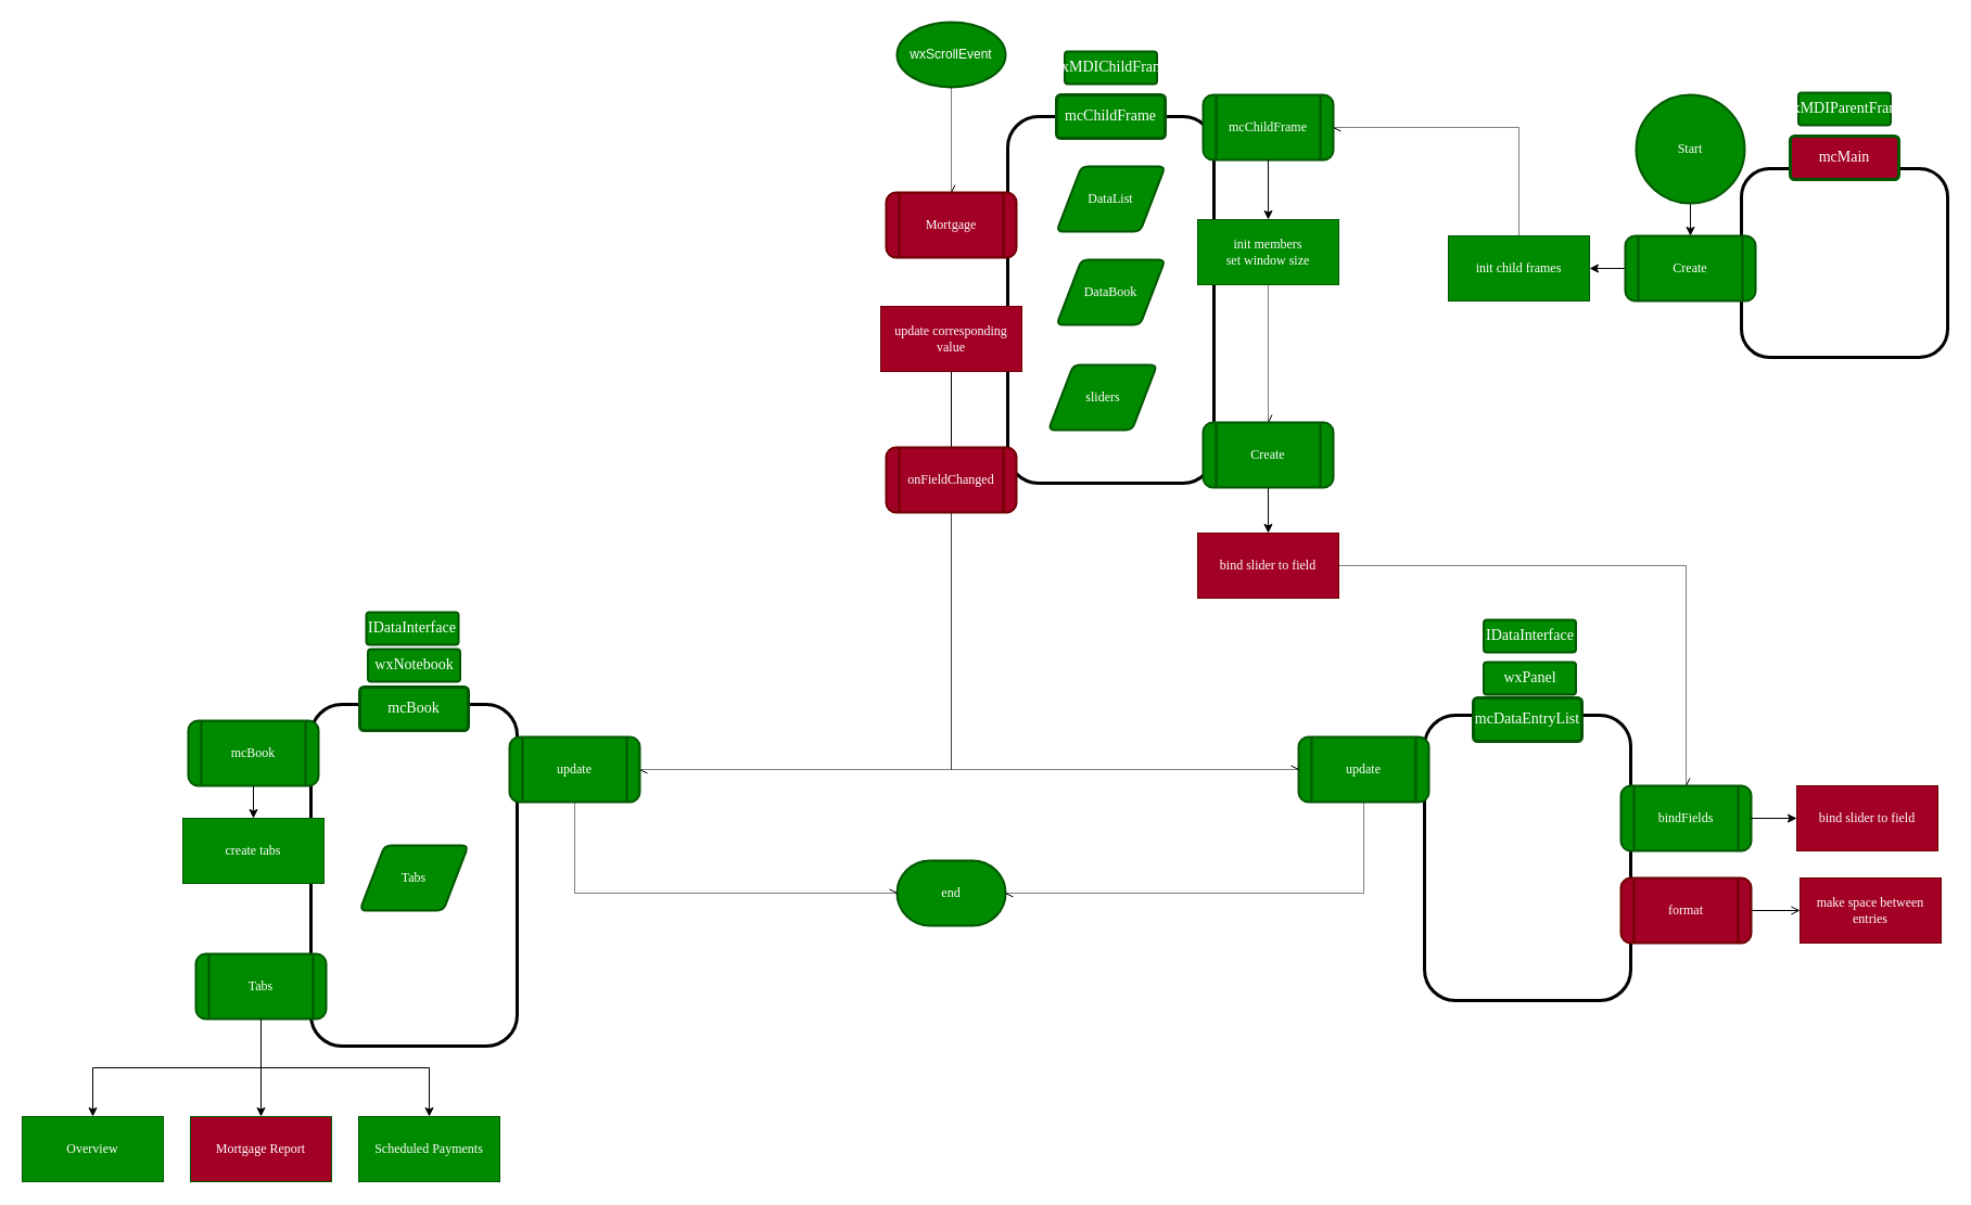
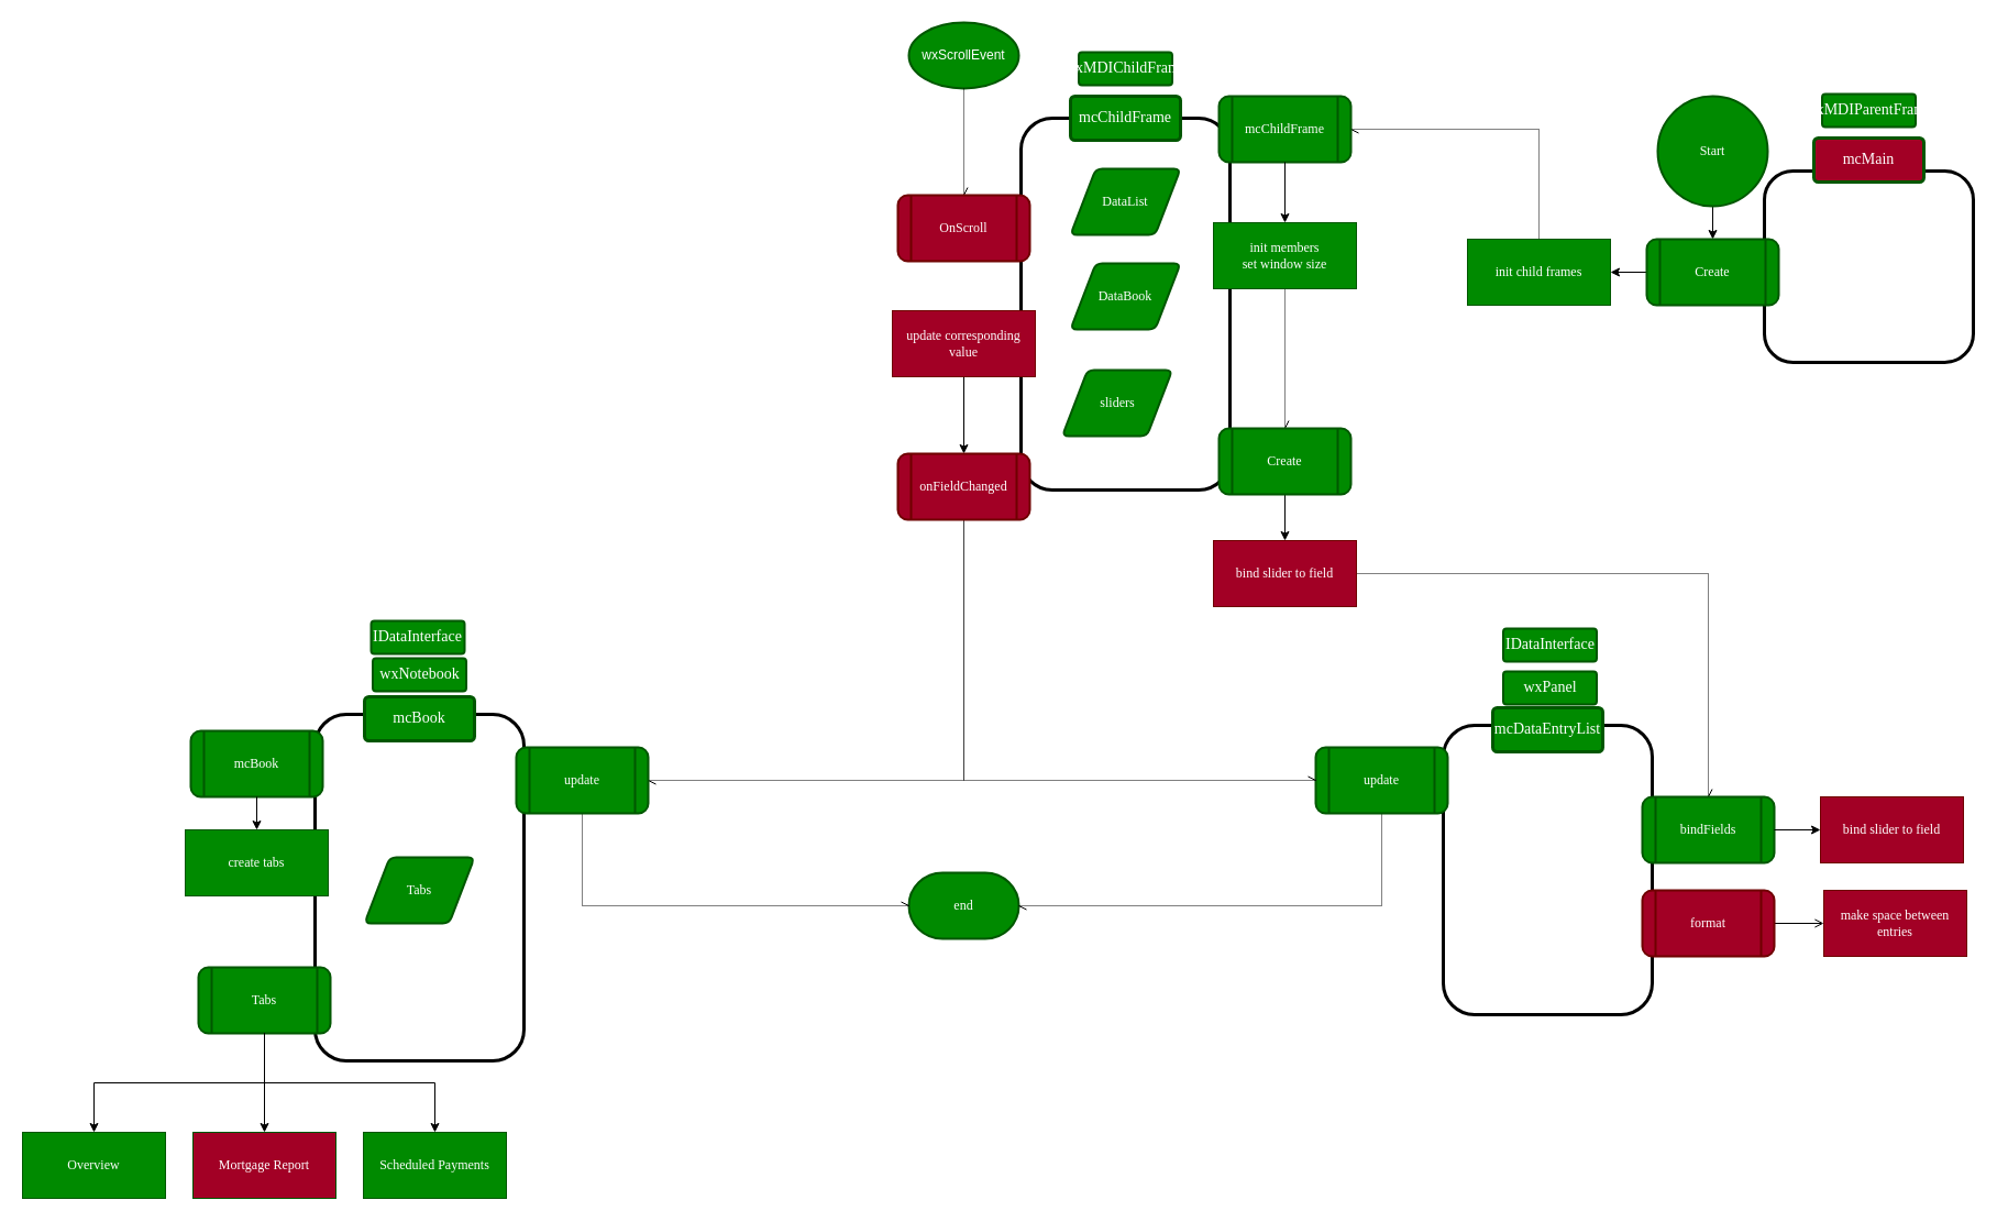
- <mxCell id="61" value="Mortgage" style="shape=process;whiteSpace=wrap;html=1;backgroundOutline=1;rounded=1;fontFamily=SF Mono;strokeWidth=2;fillColor=#a20025;fontColor=#ffffff;strokeColor=#6F0000;" parent="1" vertex="1"><mxGeometry x="816" y="177" width="120" height="60" as="geometry" /></mxCell>
+ <mxCell id="61" value="OnScroll" style="shape=process;whiteSpace=wrap;html=1;backgroundOutline=1;rounded=1;fontFamily=SF Mono;strokeWidth=2;fillColor=#a20025;fontColor=#ffffff;strokeColor=#6F0000;" parent="1" vertex="1"><mxGeometry x="816" y="177" width="120" height="60" as="geometry" /></mxCell>
- <mxCell id="62" style="edgeStyle=orthogonalEdgeStyle;rounded=0;orthogonalLoop=1;jettySize=auto;html=1;exitX=0.5;exitY=1;exitDx=0;exitDy=0;entryX=0.5;entryY=0;entryDx=0;entryDy=0;endArrow=none;" edge="1" parent="1" source="63" target="64"><mxGeometry relative="1" as="geometry" /></mxCell>
+ <mxCell id="62" style="edgeStyle=orthogonalEdgeStyle;rounded=0;orthogonalLoop=1;jettySize=auto;html=1;exitX=0.5;exitY=1;exitDx=0;exitDy=0;entryX=0.5;entryY=0;entryDx=0;entryDy=0;" edge="1" parent="1" source="63" target="64"><mxGeometry relative="1" as="geometry" /></mxCell>
